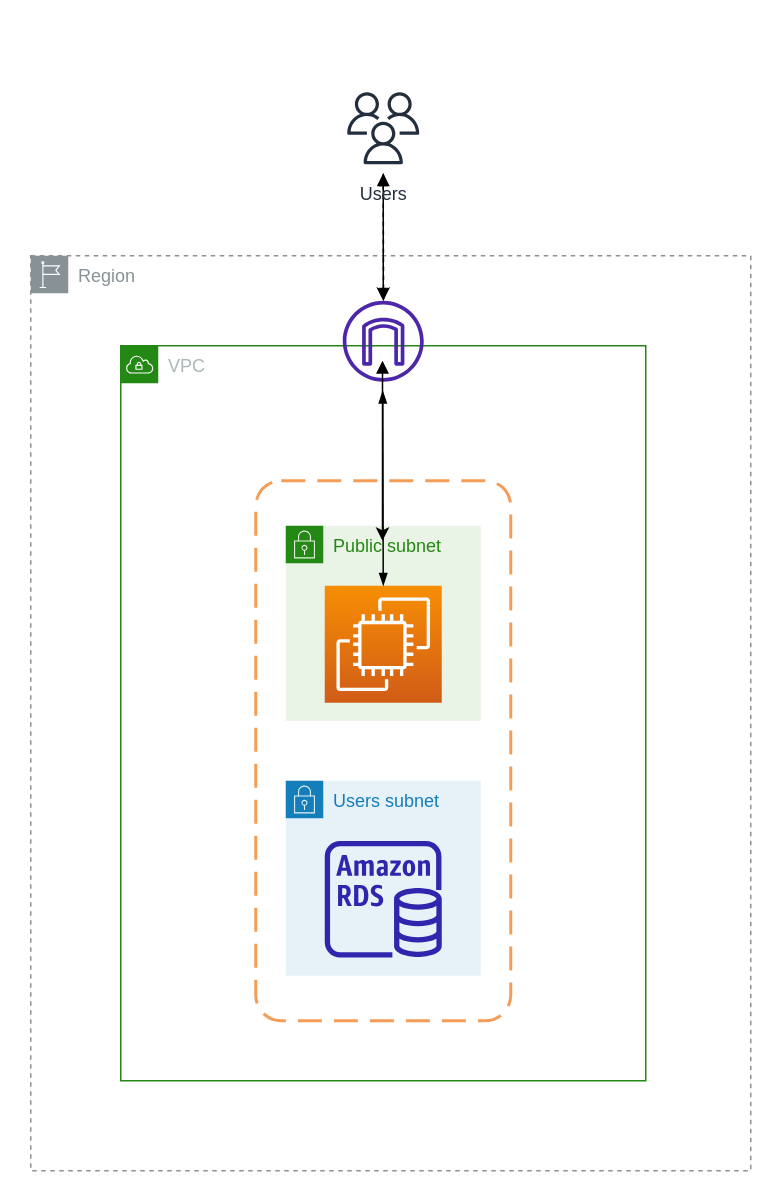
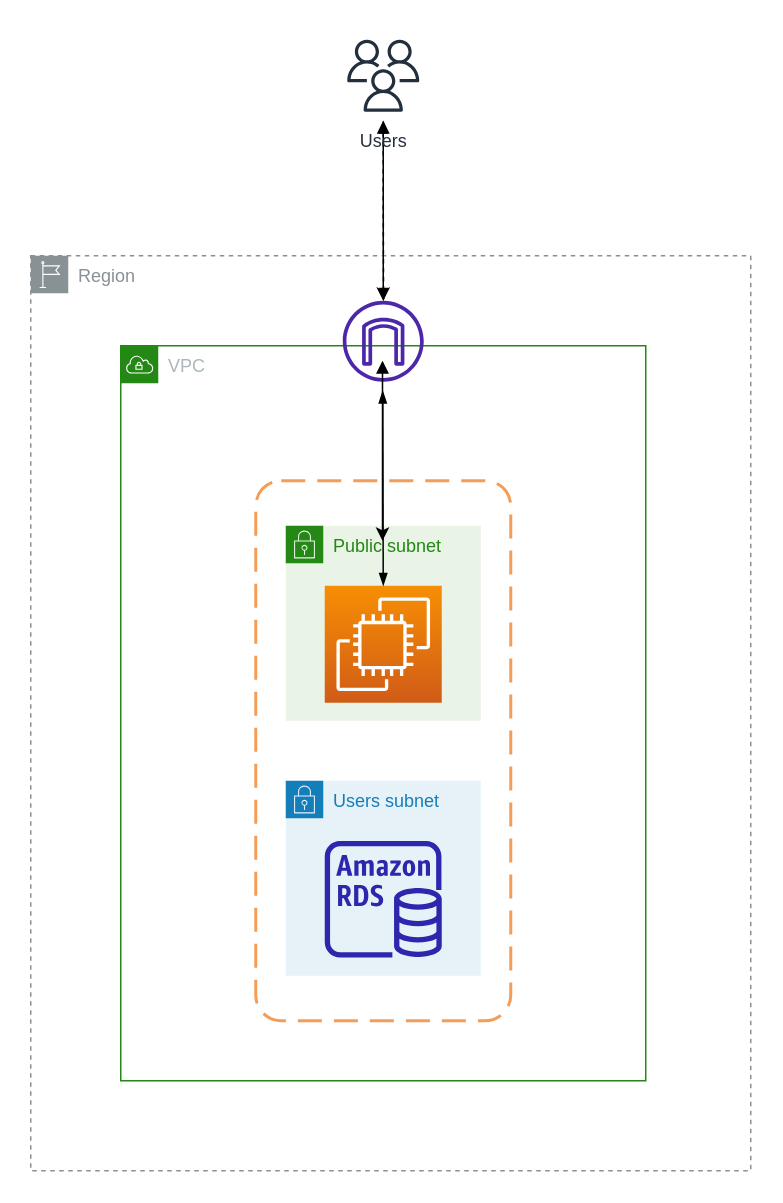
- <mxCell id="12" value="Users" style="sketch=0;outlineConnect=0;fontColor=#232F3E;gradientColor=none;strokeColor=#232F3E;fillColor=#ffffff;dashed=0;verticalLabelPosition=bottom;verticalAlign=top;align=center;html=1;fontSize=12;fontStyle=0;aspect=fixed;shape=mxgraph.aws4.resourceIcon;resIcon=mxgraph.aws4.users;" parent="1" vertex="1"><mxGeometry x="225" y="55" width="60" height="60" as="geometry" /></mxCell>
+ <mxCell id="12" value="Users" style="sketch=0;outlineConnect=0;fontColor=#232F3E;gradientColor=none;strokeColor=#232F3E;fillColor=#ffffff;dashed=0;verticalLabelPosition=bottom;verticalAlign=top;align=center;html=1;fontSize=12;fontStyle=0;aspect=fixed;shape=mxgraph.aws4.resourceIcon;resIcon=mxgraph.aws4.users;" parent="1" vertex="1"><mxGeometry x="225" y="20" width="60" height="60" as="geometry" /></mxCell>
